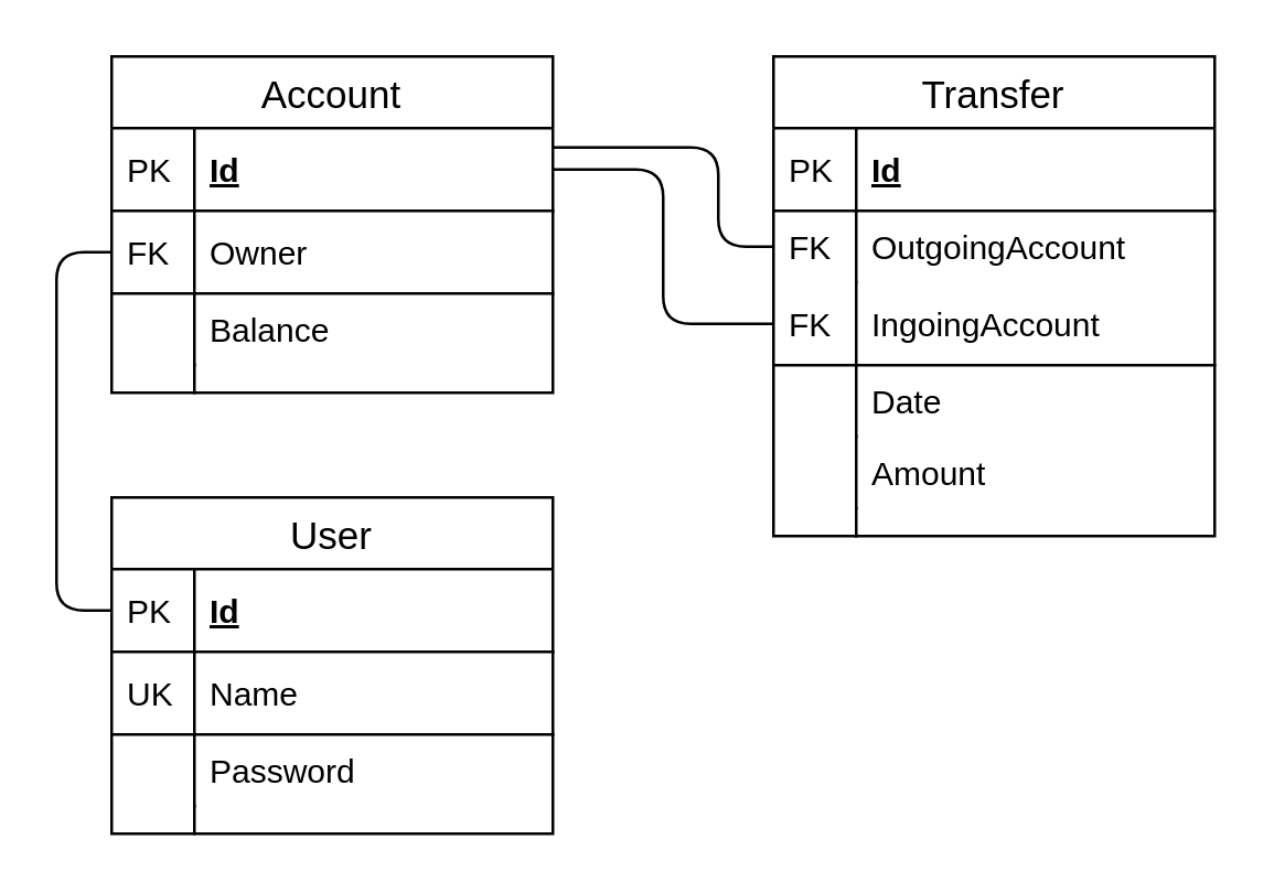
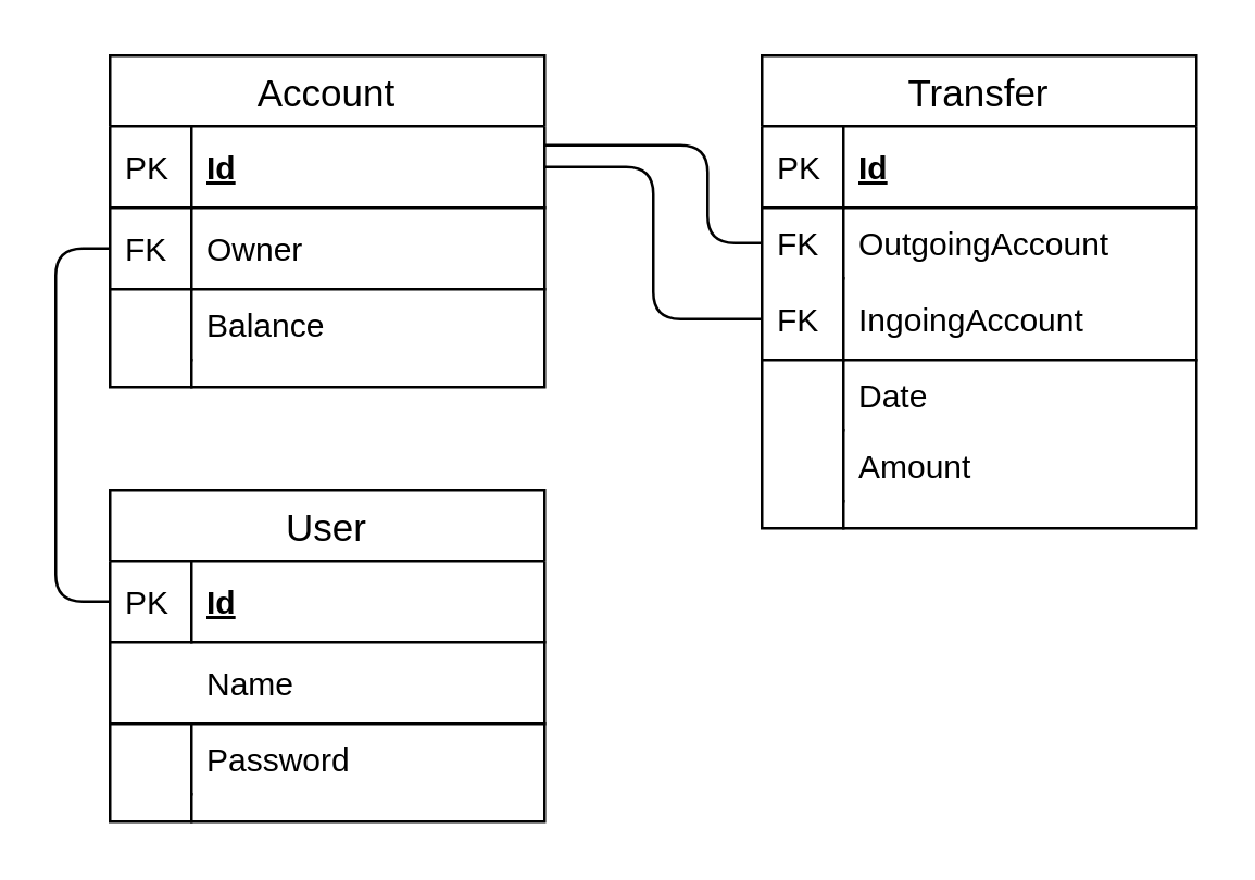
- <mxCell id="6" value="UK" style="shape=partialRectangle;top=0;left=0;bottom=0;fillColor=none;align=left;verticalAlign=middle;spacingLeft=4;spacingRight=4;overflow=hidden;rotatable=0;points=[];portConstraint=eastwest;part=1;fontSize=12;" vertex="1" connectable="0" parent="5"><mxGeometry width="30" height="30" as="geometry" /></mxCell>
